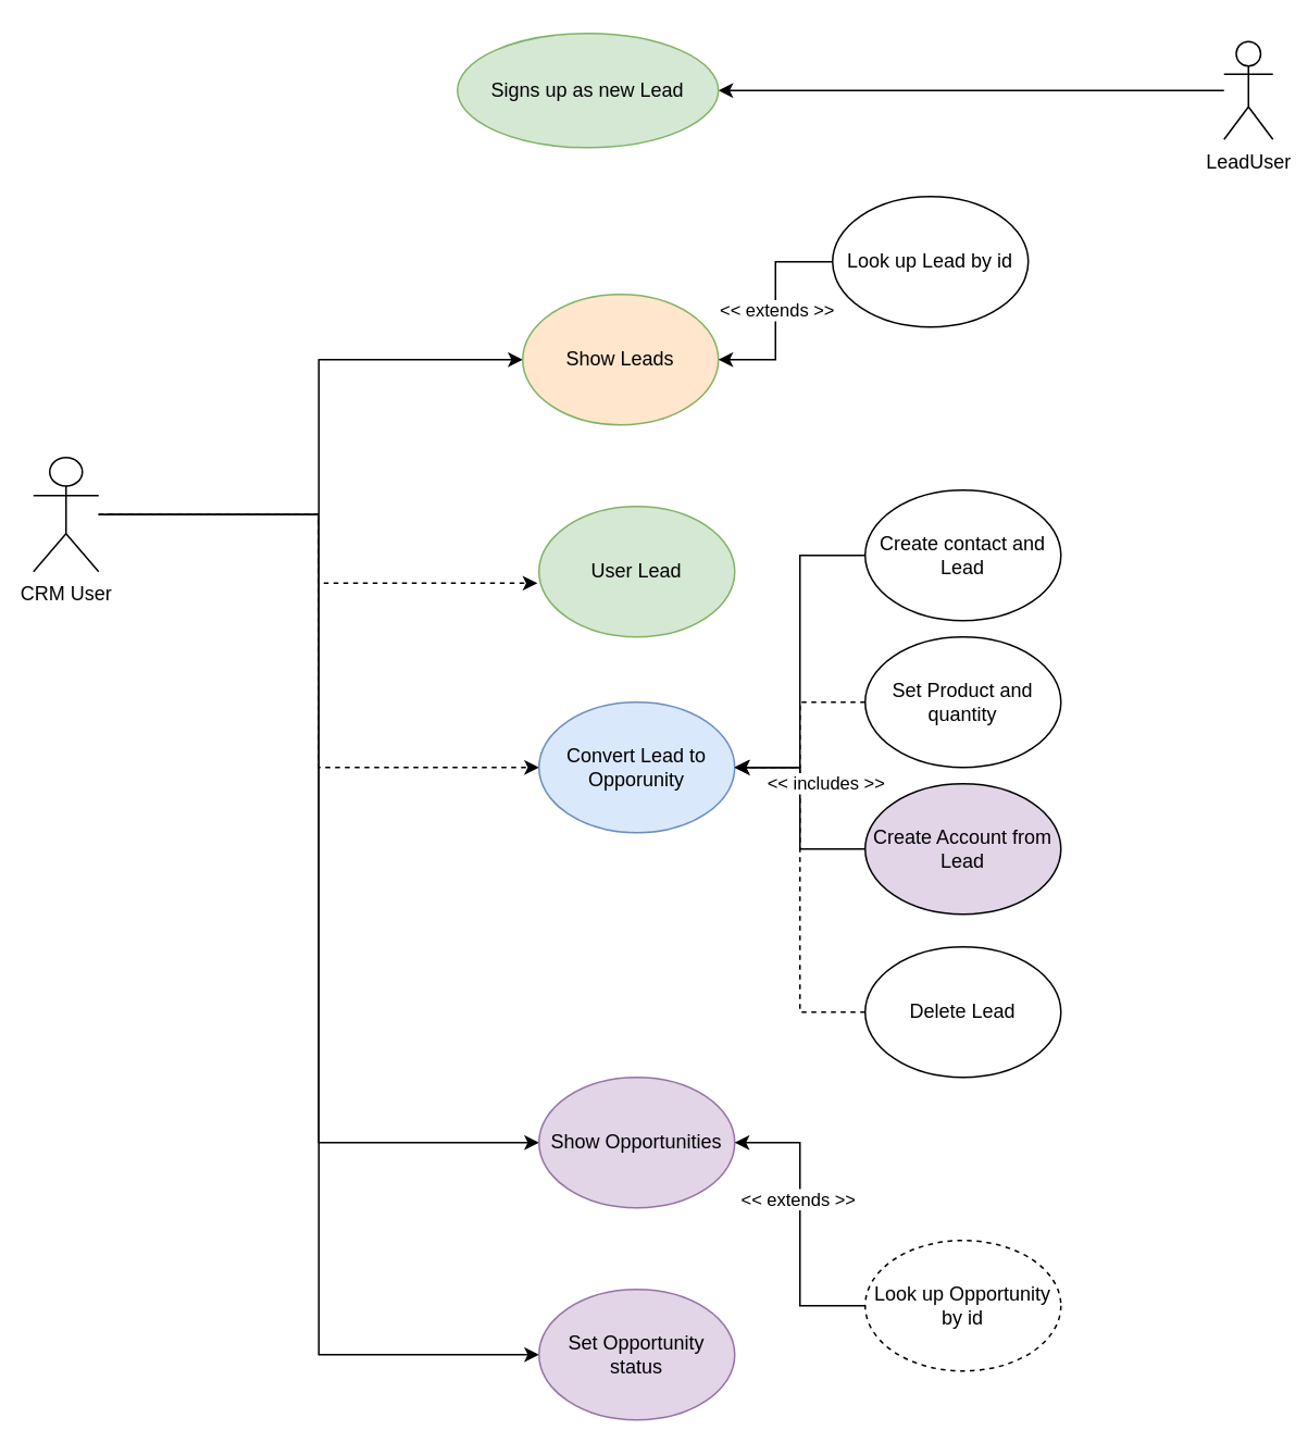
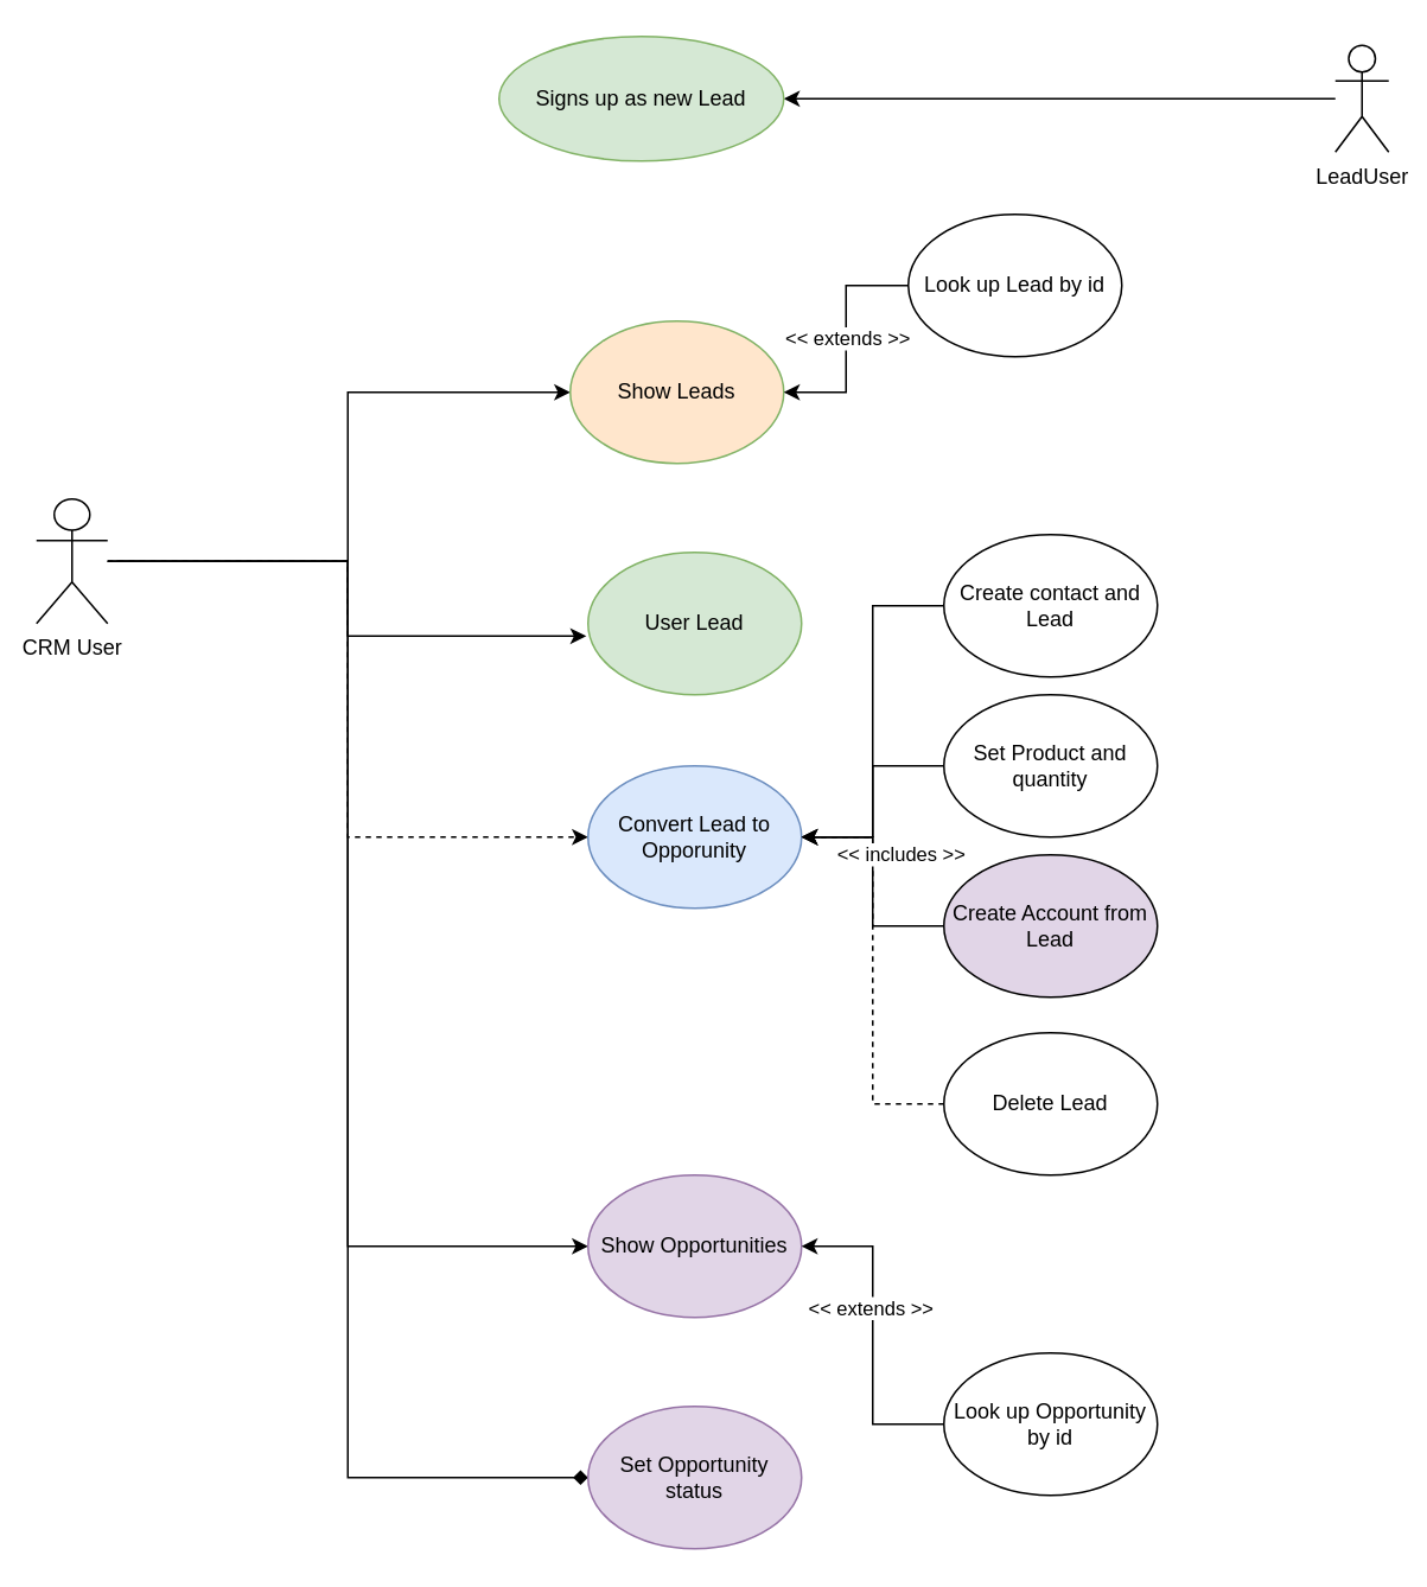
- <mxCell id="3" style="edgeStyle=orthogonalEdgeStyle;rounded=0;orthogonalLoop=1;jettySize=auto;html=1;entryX=-0.008;entryY=0.588;entryDx=0;entryDy=0;entryPerimeter=0;dashed=1;" edge="1" parent="1" source="7" target="12"><mxGeometry relative="1" as="geometry" /></mxCell>
+ <mxCell id="3" style="edgeStyle=orthogonalEdgeStyle;rounded=0;orthogonalLoop=1;jettySize=auto;html=1;entryX=-0.008;entryY=0.588;entryDx=0;entryDy=0;entryPerimeter=0;" edge="1" parent="1" source="7" target="12"><mxGeometry relative="1" as="geometry" /></mxCell>
- <mxCell id="21" style="edgeStyle=orthogonalEdgeStyle;rounded=0;orthogonalLoop=1;jettySize=auto;html=1;entryX=1;entryY=0.5;entryDx=0;entryDy=0;dashed=1;" edge="1" parent="1" source="22" target="13"><mxGeometry relative="1" as="geometry" /></mxCell>
+ <mxCell id="21" style="edgeStyle=orthogonalEdgeStyle;rounded=0;orthogonalLoop=1;jettySize=auto;html=1;entryX=1;entryY=0.5;entryDx=0;entryDy=0;" edge="1" parent="1" source="22" target="13"><mxGeometry relative="1" as="geometry" /></mxCell>
- <mxCell id="29" value="Look up Opportunity by id" style="ellipse;whiteSpace=wrap;html=1;dashed=1;" vertex="1" parent="1"><mxGeometry x="530" y="760" width="120" height="80" as="geometry" /></mxCell>
+ <mxCell id="29" value="Look up Opportunity by id" style="ellipse;whiteSpace=wrap;html=1;" vertex="1" parent="1"><mxGeometry x="530" y="760" width="120" height="80" as="geometry" /></mxCell>
- <mxCell id="6" style="edgeStyle=orthogonalEdgeStyle;rounded=0;orthogonalLoop=1;jettySize=auto;html=1;entryX=0;entryY=0.5;entryDx=0;entryDy=0;" edge="1" parent="1" source="7" target="30"><mxGeometry relative="1" as="geometry" /></mxCell>
+ <mxCell id="6" style="edgeStyle=orthogonalEdgeStyle;rounded=0;orthogonalLoop=1;jettySize=auto;html=1;entryX=0;entryY=0.5;entryDx=0;entryDy=0;endArrow=diamond;" edge="1" parent="1" source="7" target="30"><mxGeometry relative="1" as="geometry" /></mxCell>
